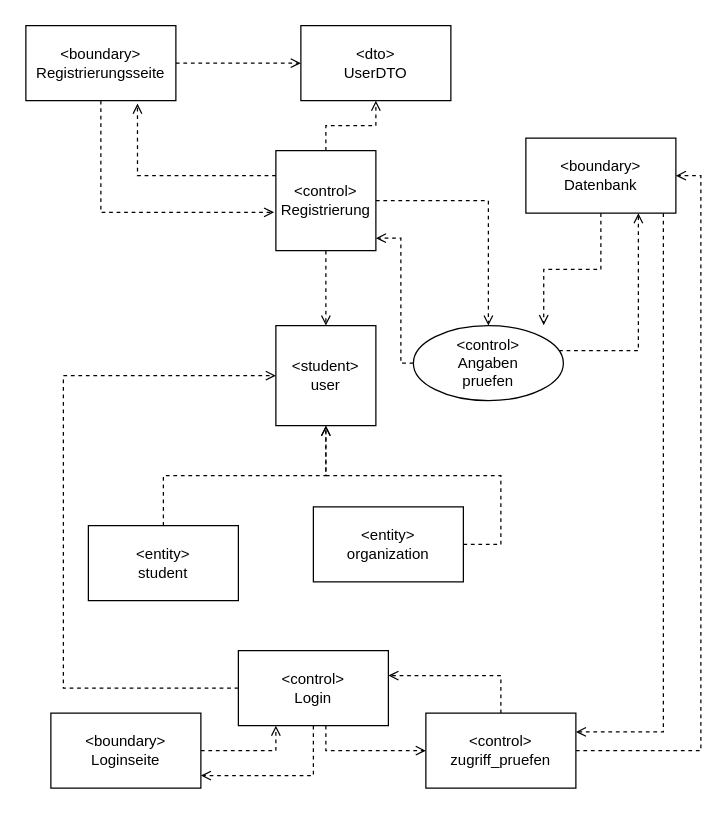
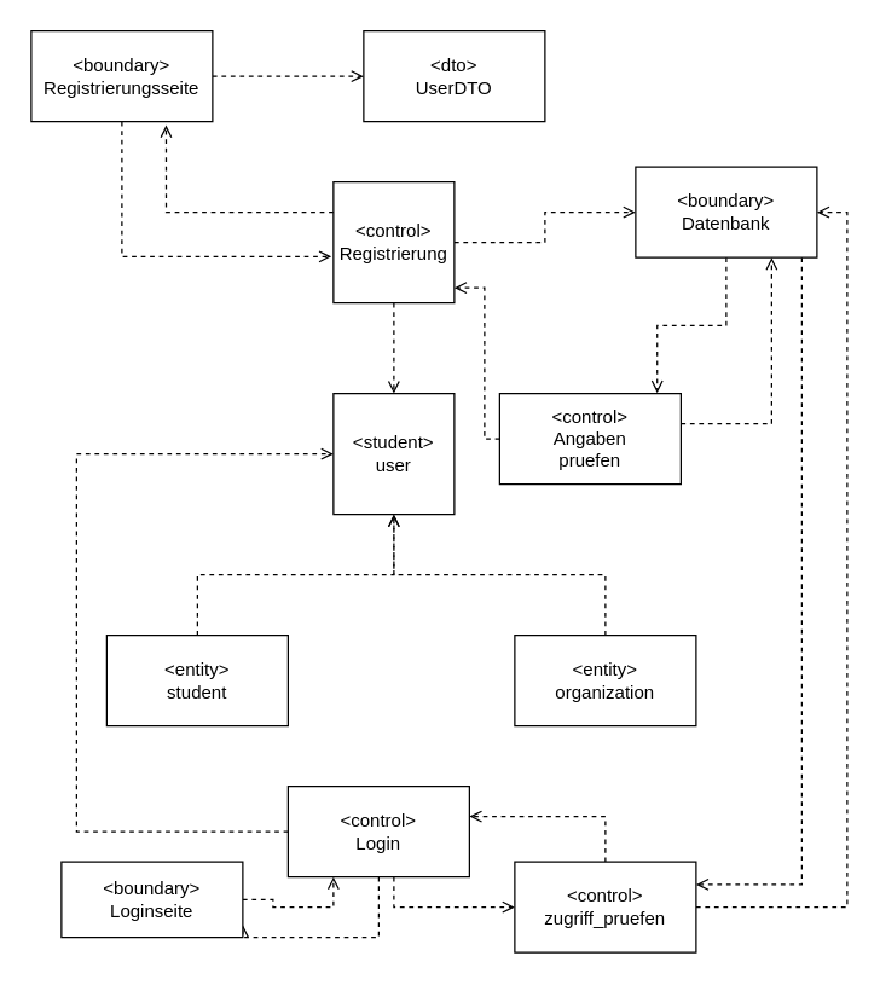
- <mxCell id="4" style="edgeStyle=orthogonalEdgeStyle;rounded=0;orthogonalLoop=1;jettySize=auto;html=1;entryX=0.5;entryY=1;entryDx=0;entryDy=0;dashed=1;endArrow=open;endFill=0;" edge="1" parent="1" source="6" target="18"><mxGeometry relative="1" as="geometry" /></mxCell>
+ <mxCell id="4" style="edgeStyle=orthogonalEdgeStyle;rounded=0;orthogonalLoop=1;jettySize=auto;html=1;dashed=1;endArrow=open;endFill=0;" edge="1" parent="1" source="6" target="17"><mxGeometry relative="1" as="geometry" /></mxCell>
- <mxCell id="3" style="edgeStyle=orthogonalEdgeStyle;rounded=0;orthogonalLoop=1;jettySize=auto;html=1;entryX=0.5;entryY=0;entryDx=0;entryDy=0;dashed=1;endArrow=open;endFill=0;" edge="1" parent="1" source="6" target="14"><mxGeometry relative="1" as="geometry" /></mxCell>
- <mxCell id="14" value="&lt;div&gt;&amp;lt;control&amp;gt;&lt;/div&gt;&lt;div&gt;Angaben&lt;br&gt;&lt;/div&gt;pruefen" style="ellipse;whiteSpace=wrap;html=1;" vertex="1" parent="1"><mxGeometry x="330" y="260" width="120" height="60" as="geometry" /></mxCell>
+ <mxCell id="14" value="&lt;div&gt;&amp;lt;control&amp;gt;&lt;/div&gt;&lt;div&gt;Angaben&lt;br&gt;&lt;/div&gt;pruefen" style="whiteSpace=wrap;html=1;" vertex="1" parent="1"><mxGeometry x="330" y="260" width="120" height="60" as="geometry" /></mxCell>
- <mxCell id="11" value="&lt;div&gt;&amp;lt;entity&amp;gt;&lt;/div&gt;&lt;span class=&quot;module__title__link&quot;&gt;organization&lt;/span&gt;" style="whiteSpace=wrap;html=1;" vertex="1" parent="1"><mxGeometry x="250" y="405" width="120" height="60" as="geometry" /></mxCell>
+ <mxCell id="11" value="&lt;div&gt;&amp;lt;entity&amp;gt;&lt;/div&gt;&lt;span class=&quot;module__title__link&quot;&gt;organization&lt;/span&gt;" style="whiteSpace=wrap;html=1;" vertex="1" parent="1"><mxGeometry x="340" y="420" width="120" height="60" as="geometry" /></mxCell>
- <mxCell id="27" value="&lt;div&gt;&amp;lt;boundary&amp;gt;&lt;/div&gt;&lt;div&gt;Loginseite&lt;br&gt;&lt;/div&gt;" style="whiteSpace=wrap;html=1;" vertex="1" parent="1"><mxGeometry x="40" y="570" width="120" height="60" as="geometry" /></mxCell>
+ <mxCell id="27" value="&lt;div&gt;&amp;lt;boundary&amp;gt;&lt;/div&gt;&lt;div&gt;Loginseite&lt;br&gt;&lt;/div&gt;" style="whiteSpace=wrap;html=1;" vertex="1" parent="1"><mxGeometry x="40" y="570" width="120" height="50" as="geometry" /></mxCell>
